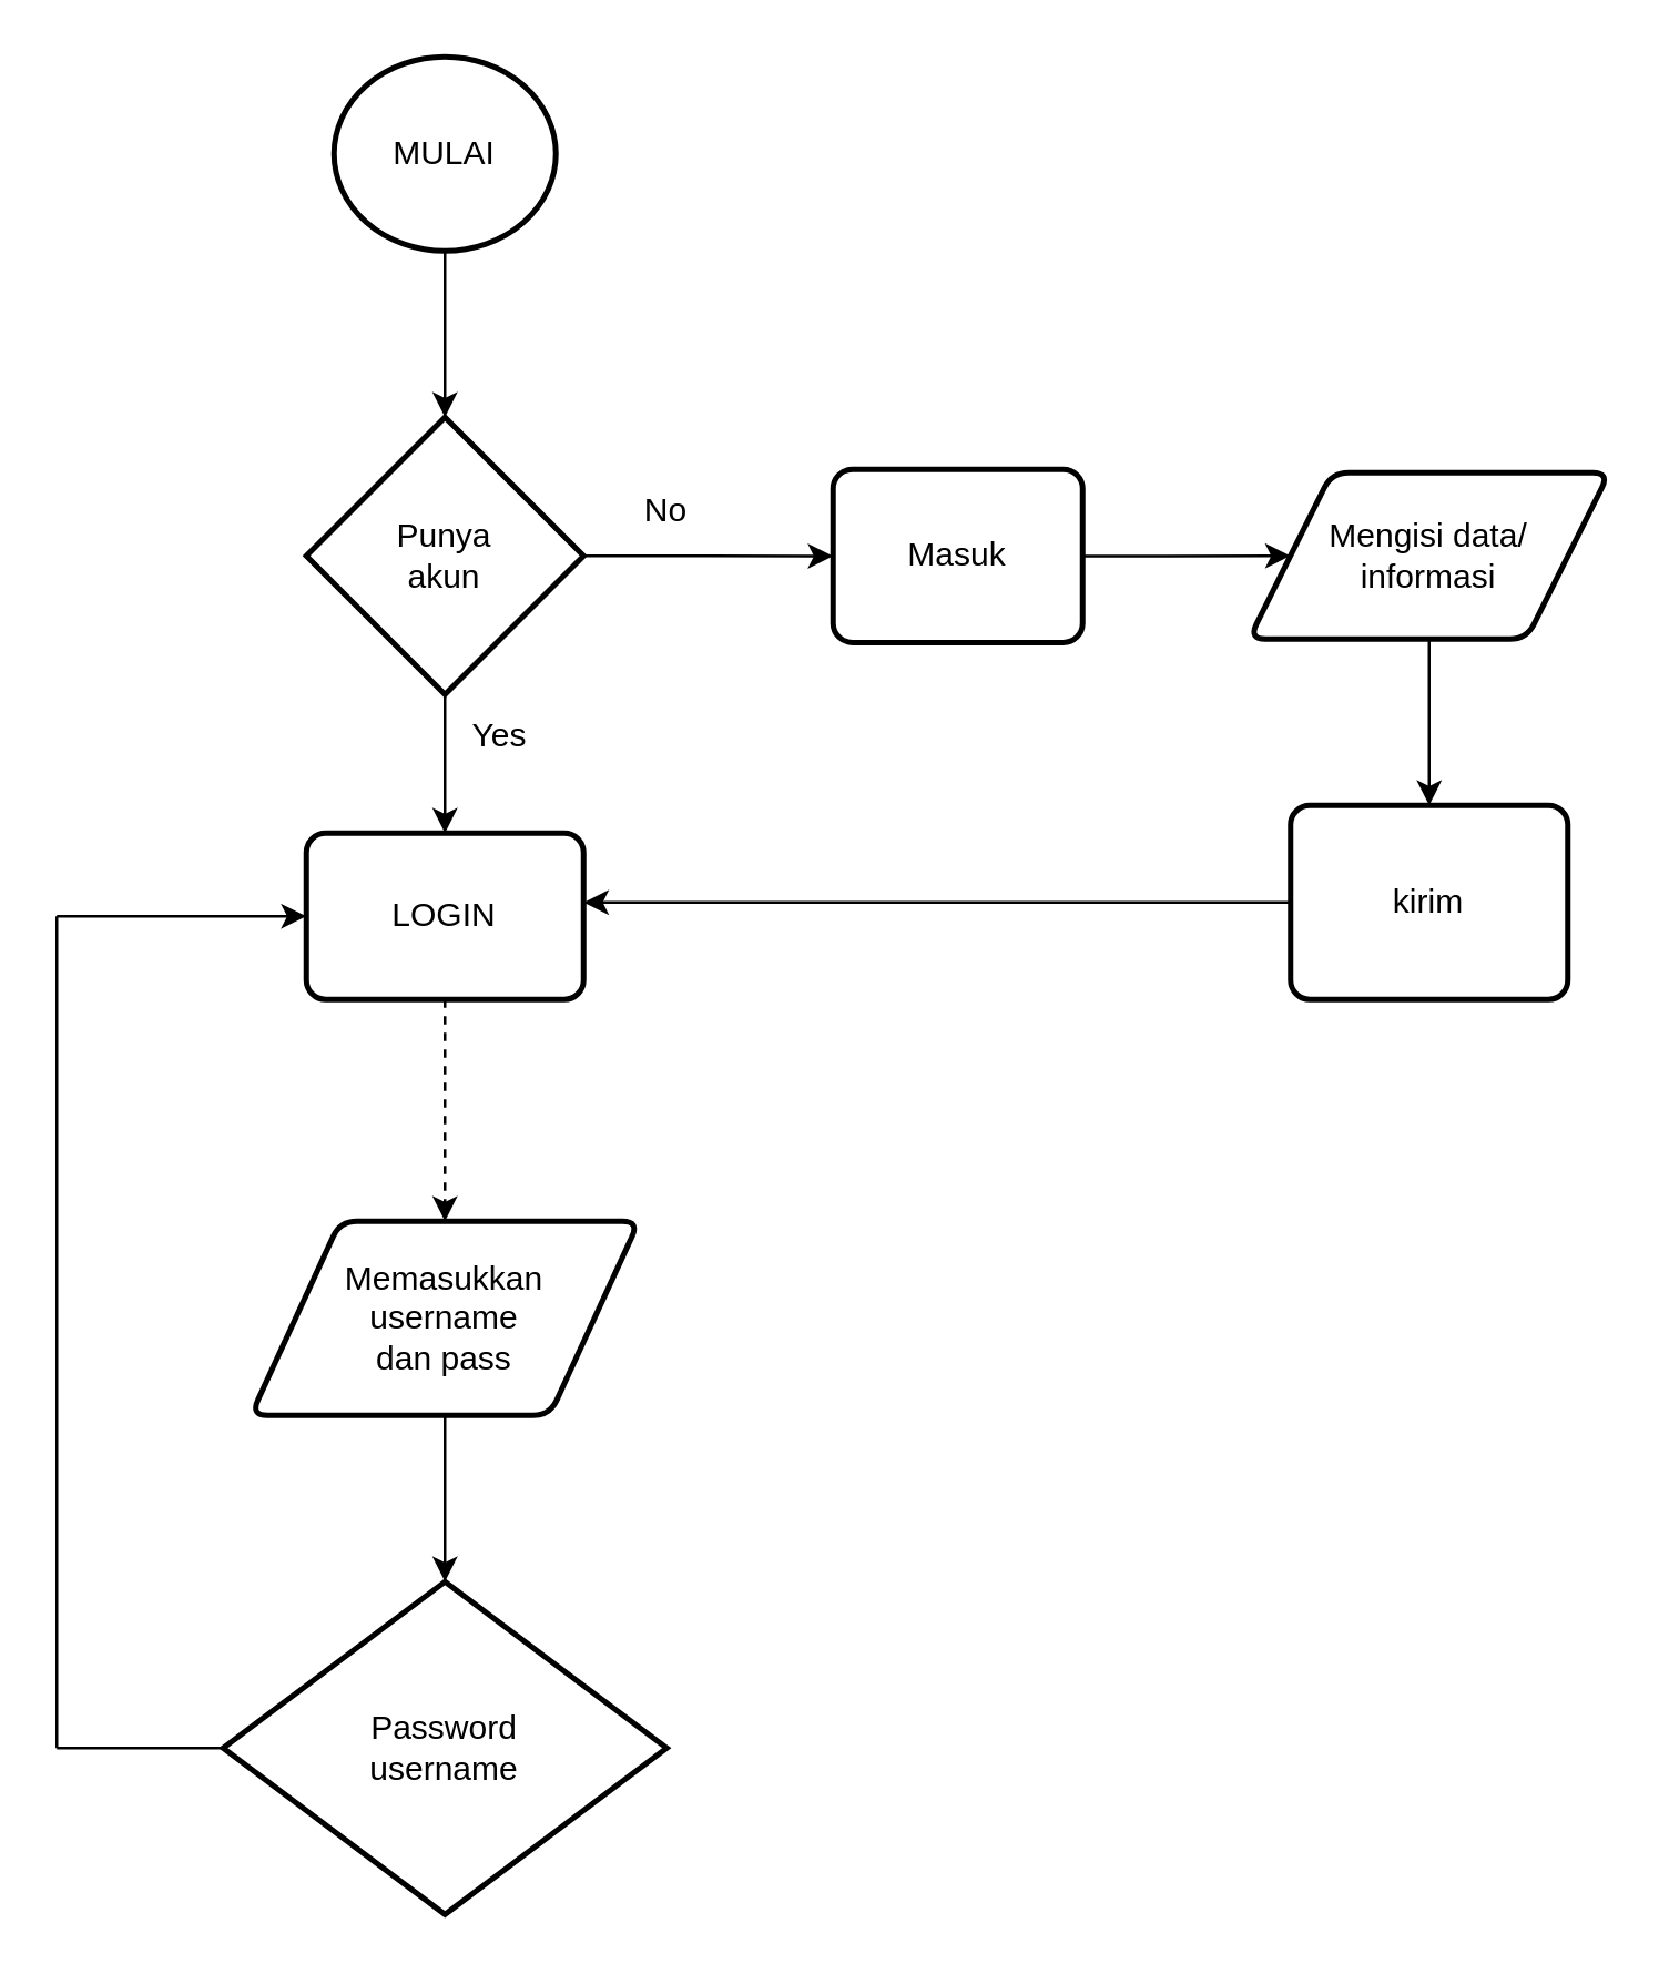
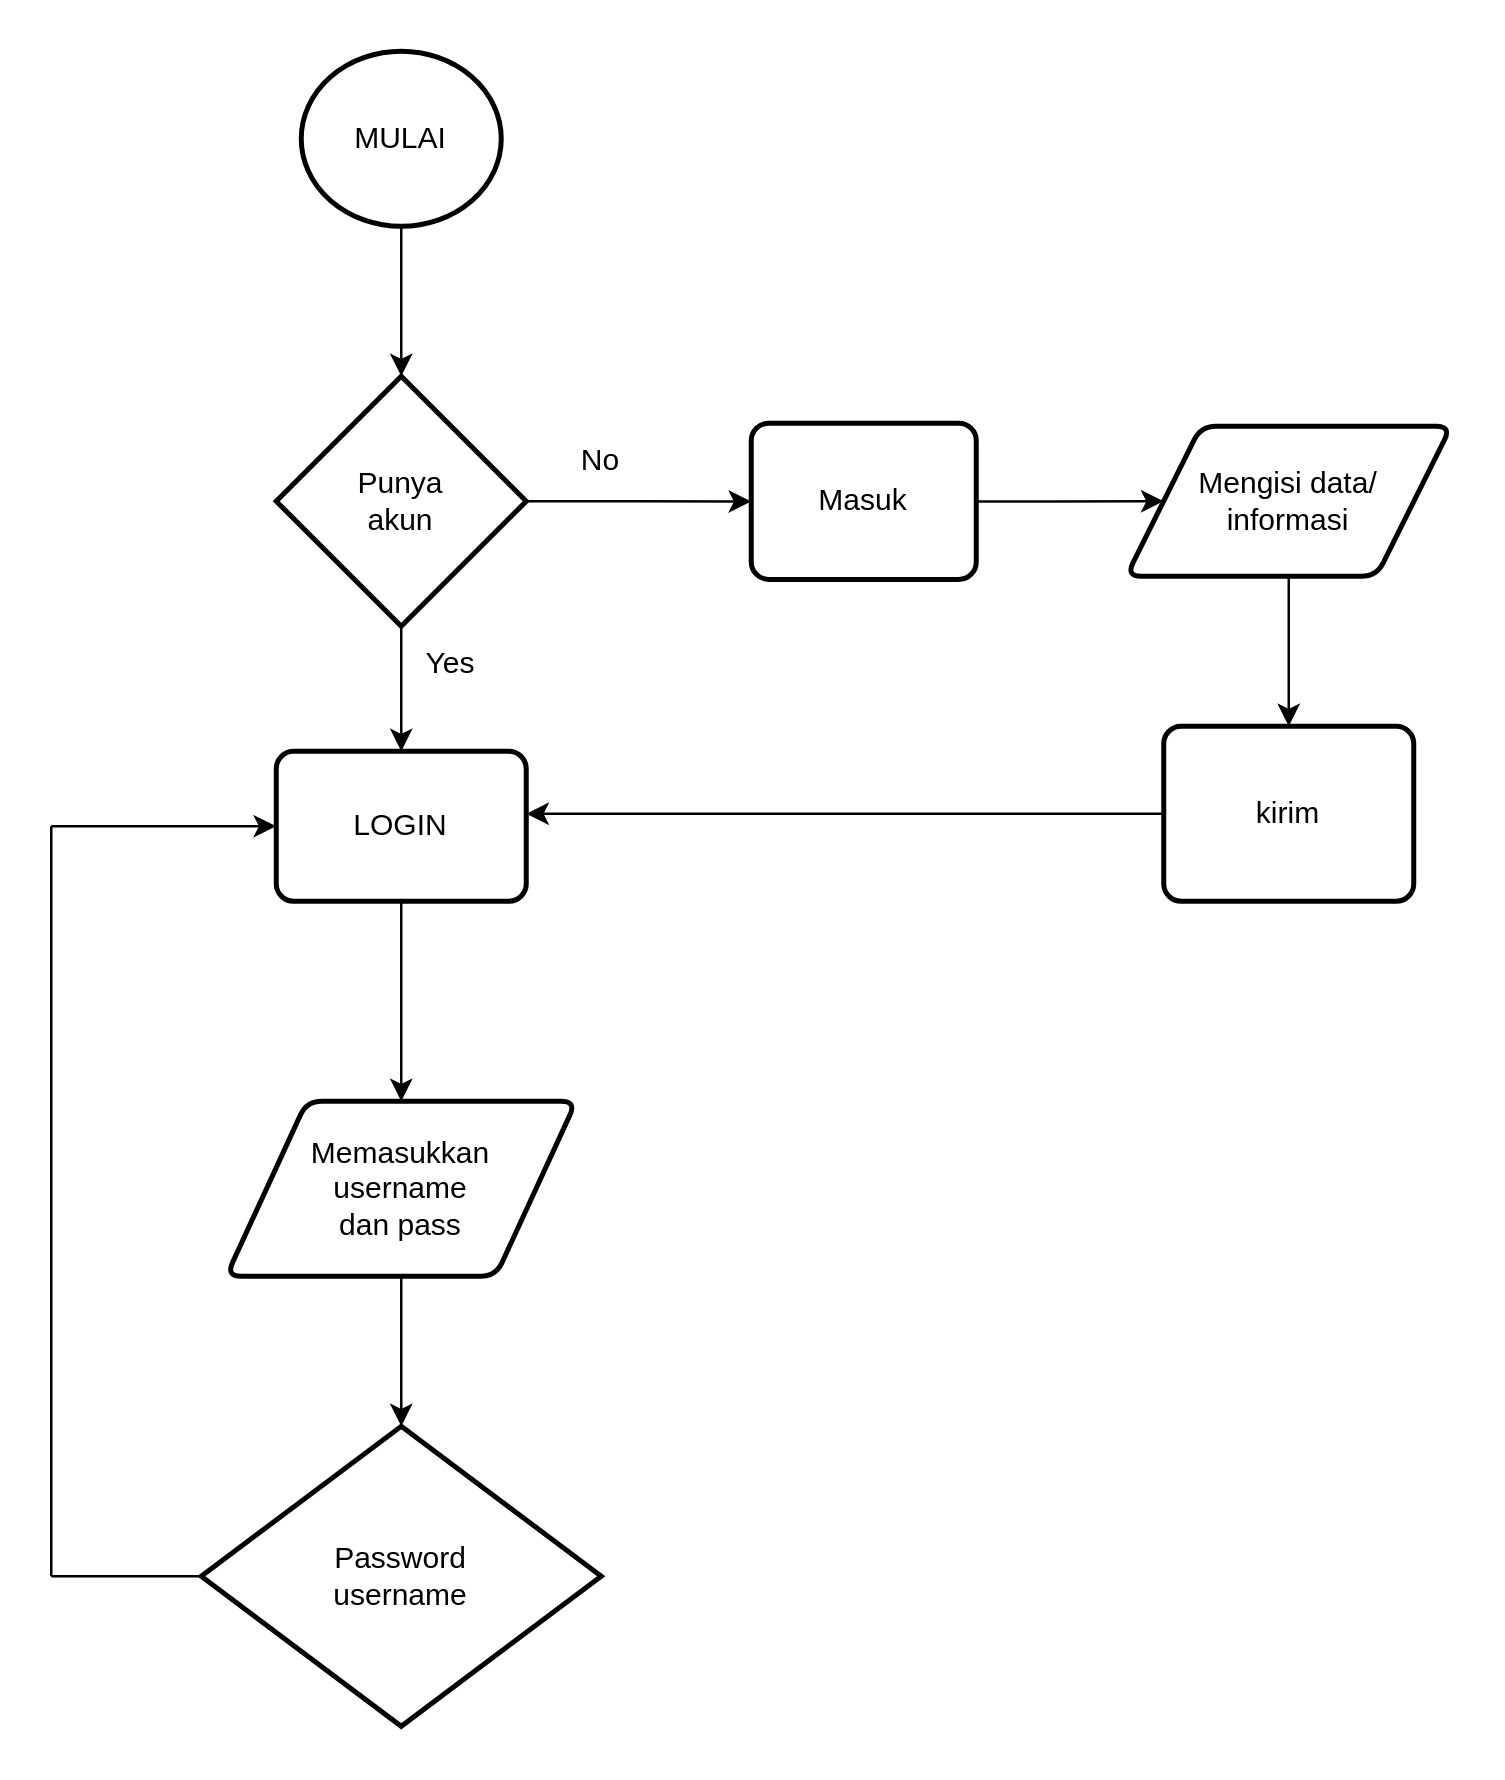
- <mxCell id="11" value="" style="edgeStyle=orthogonalEdgeStyle;rounded=0;orthogonalLoop=1;jettySize=auto;html=1;dashed=1;" edge="1" parent="1" source="12" target="16"><mxGeometry relative="1" as="geometry" /></mxCell>
+ <mxCell id="11" value="" style="edgeStyle=orthogonalEdgeStyle;rounded=0;orthogonalLoop=1;jettySize=auto;html=1;" edge="1" parent="1" source="12" target="16"><mxGeometry relative="1" as="geometry" /></mxCell>
